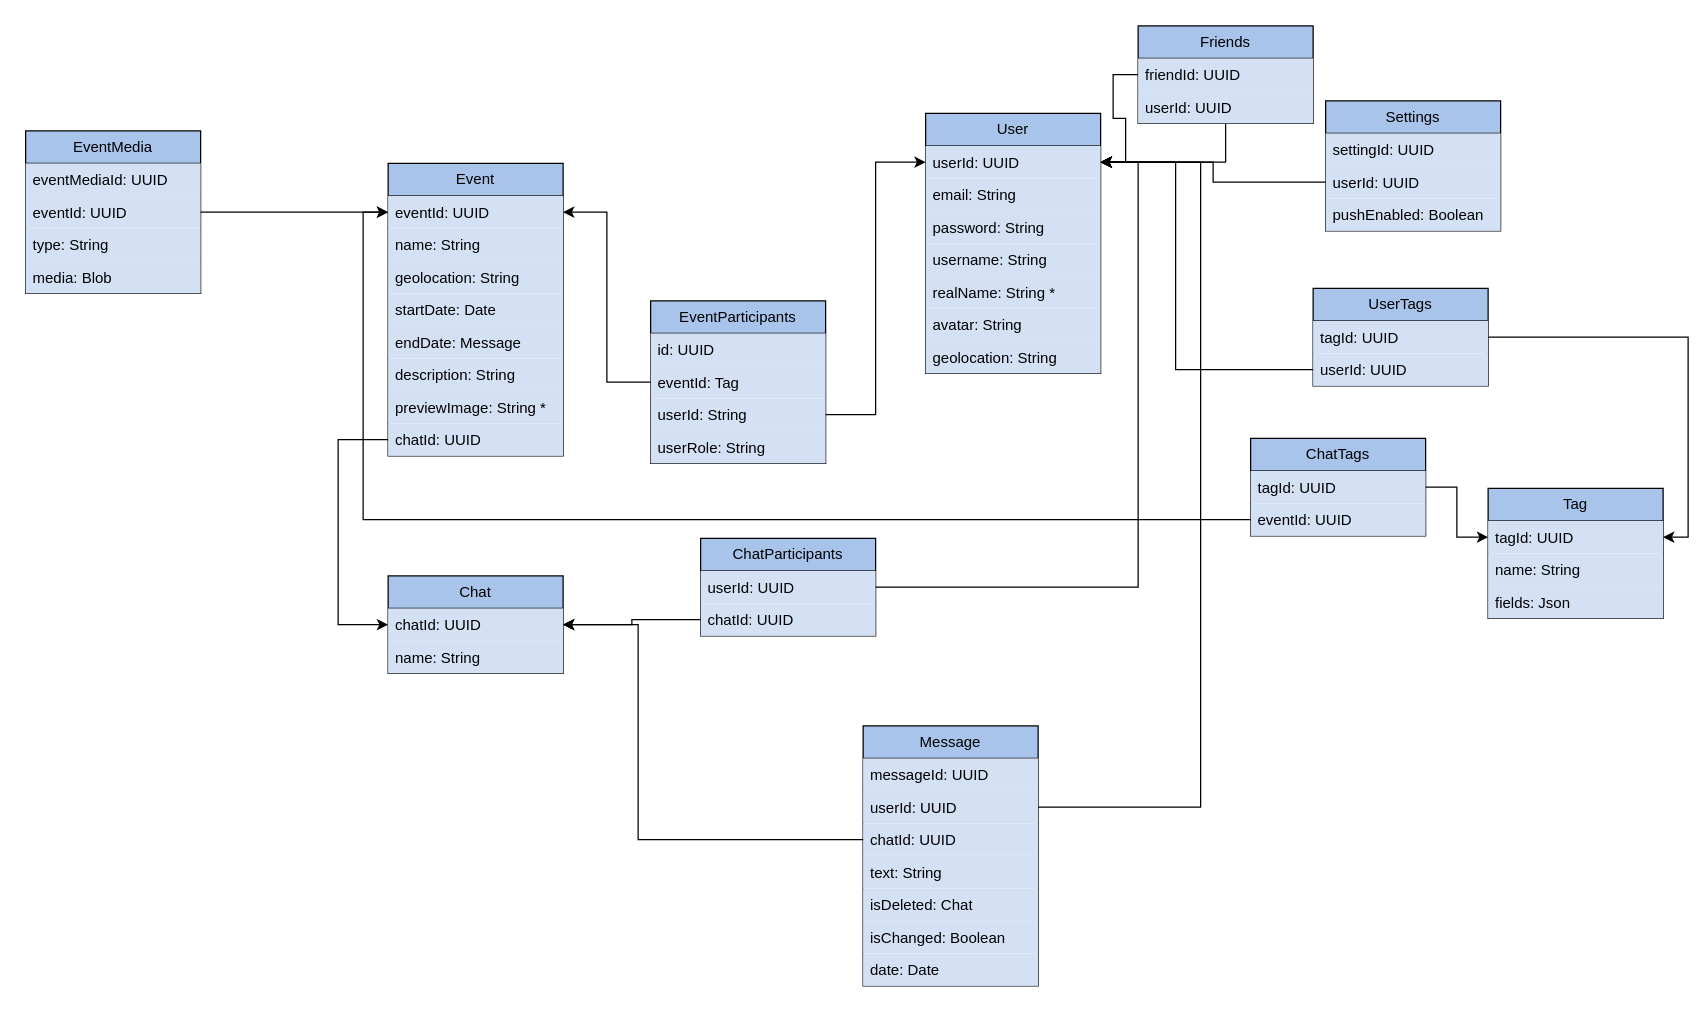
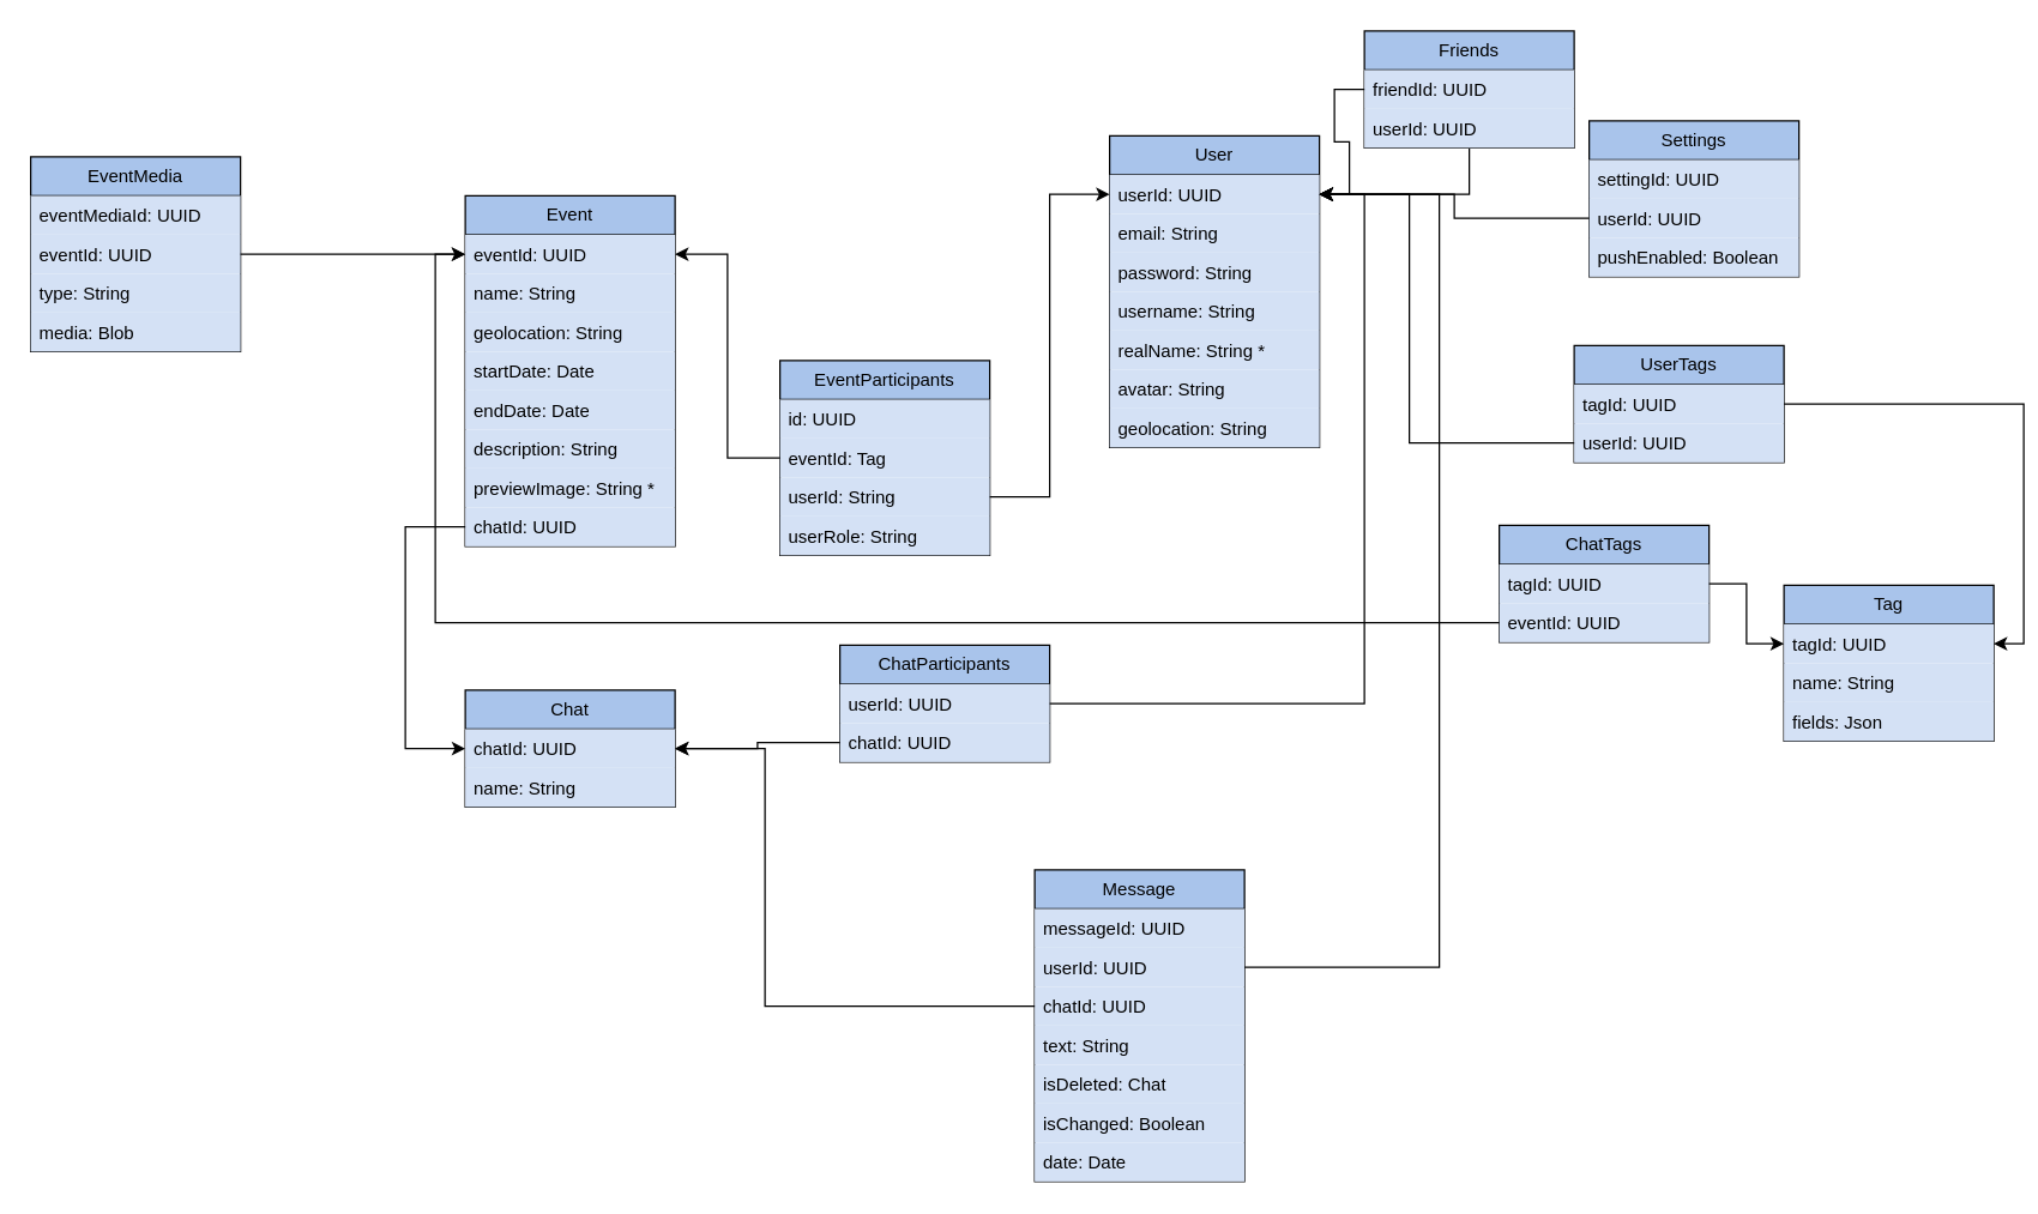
- <mxCell id="7" value="endDate: Message" style="text;strokeColor=none;fillColor=#D4E1F5;align=left;verticalAlign=top;spacingLeft=4;spacingRight=4;overflow=hidden;rotatable=0;points=[[0,0.5],[1,0.5]];portConstraint=eastwest;whiteSpace=wrap;html=1;" vertex="1" parent="2"><mxGeometry y="130" width="140" height="26" as="geometry" /></mxCell>
+ <mxCell id="7" value="endDate: Date" style="text;strokeColor=none;fillColor=#D4E1F5;align=left;verticalAlign=top;spacingLeft=4;spacingRight=4;overflow=hidden;rotatable=0;points=[[0,0.5],[1,0.5]];portConstraint=eastwest;whiteSpace=wrap;html=1;" vertex="1" parent="2"><mxGeometry y="130" width="140" height="26" as="geometry" /></mxCell>
